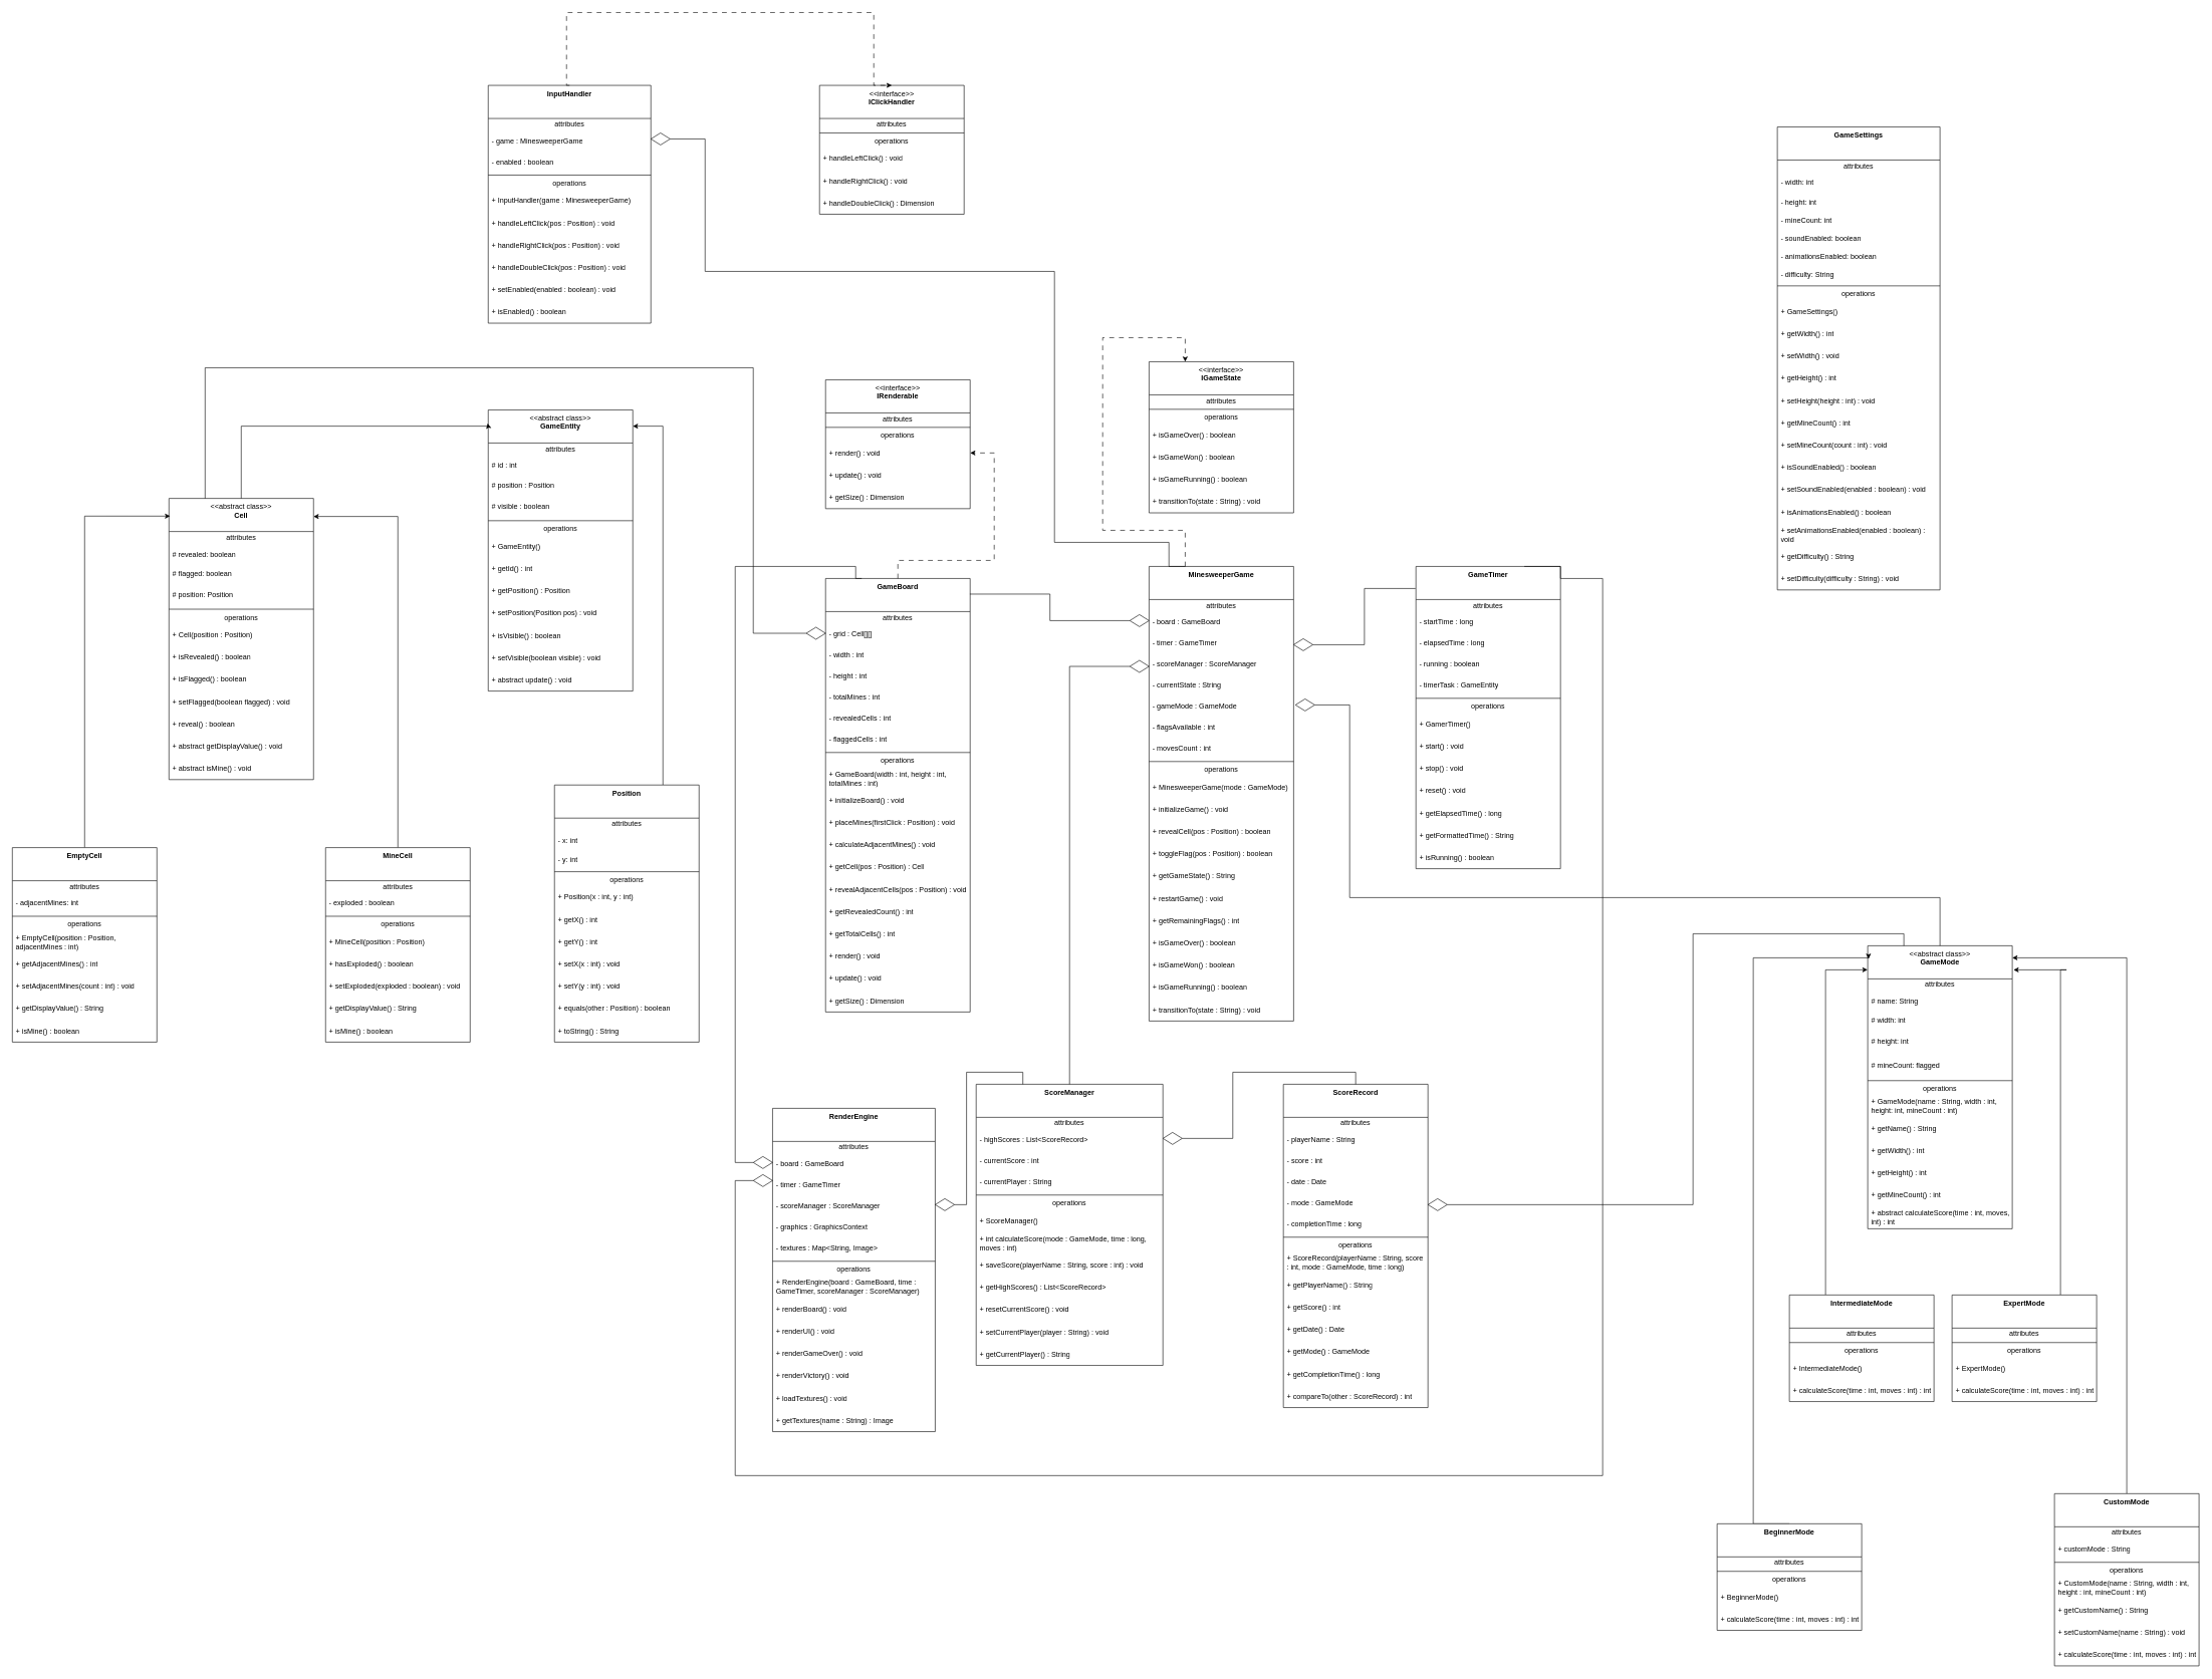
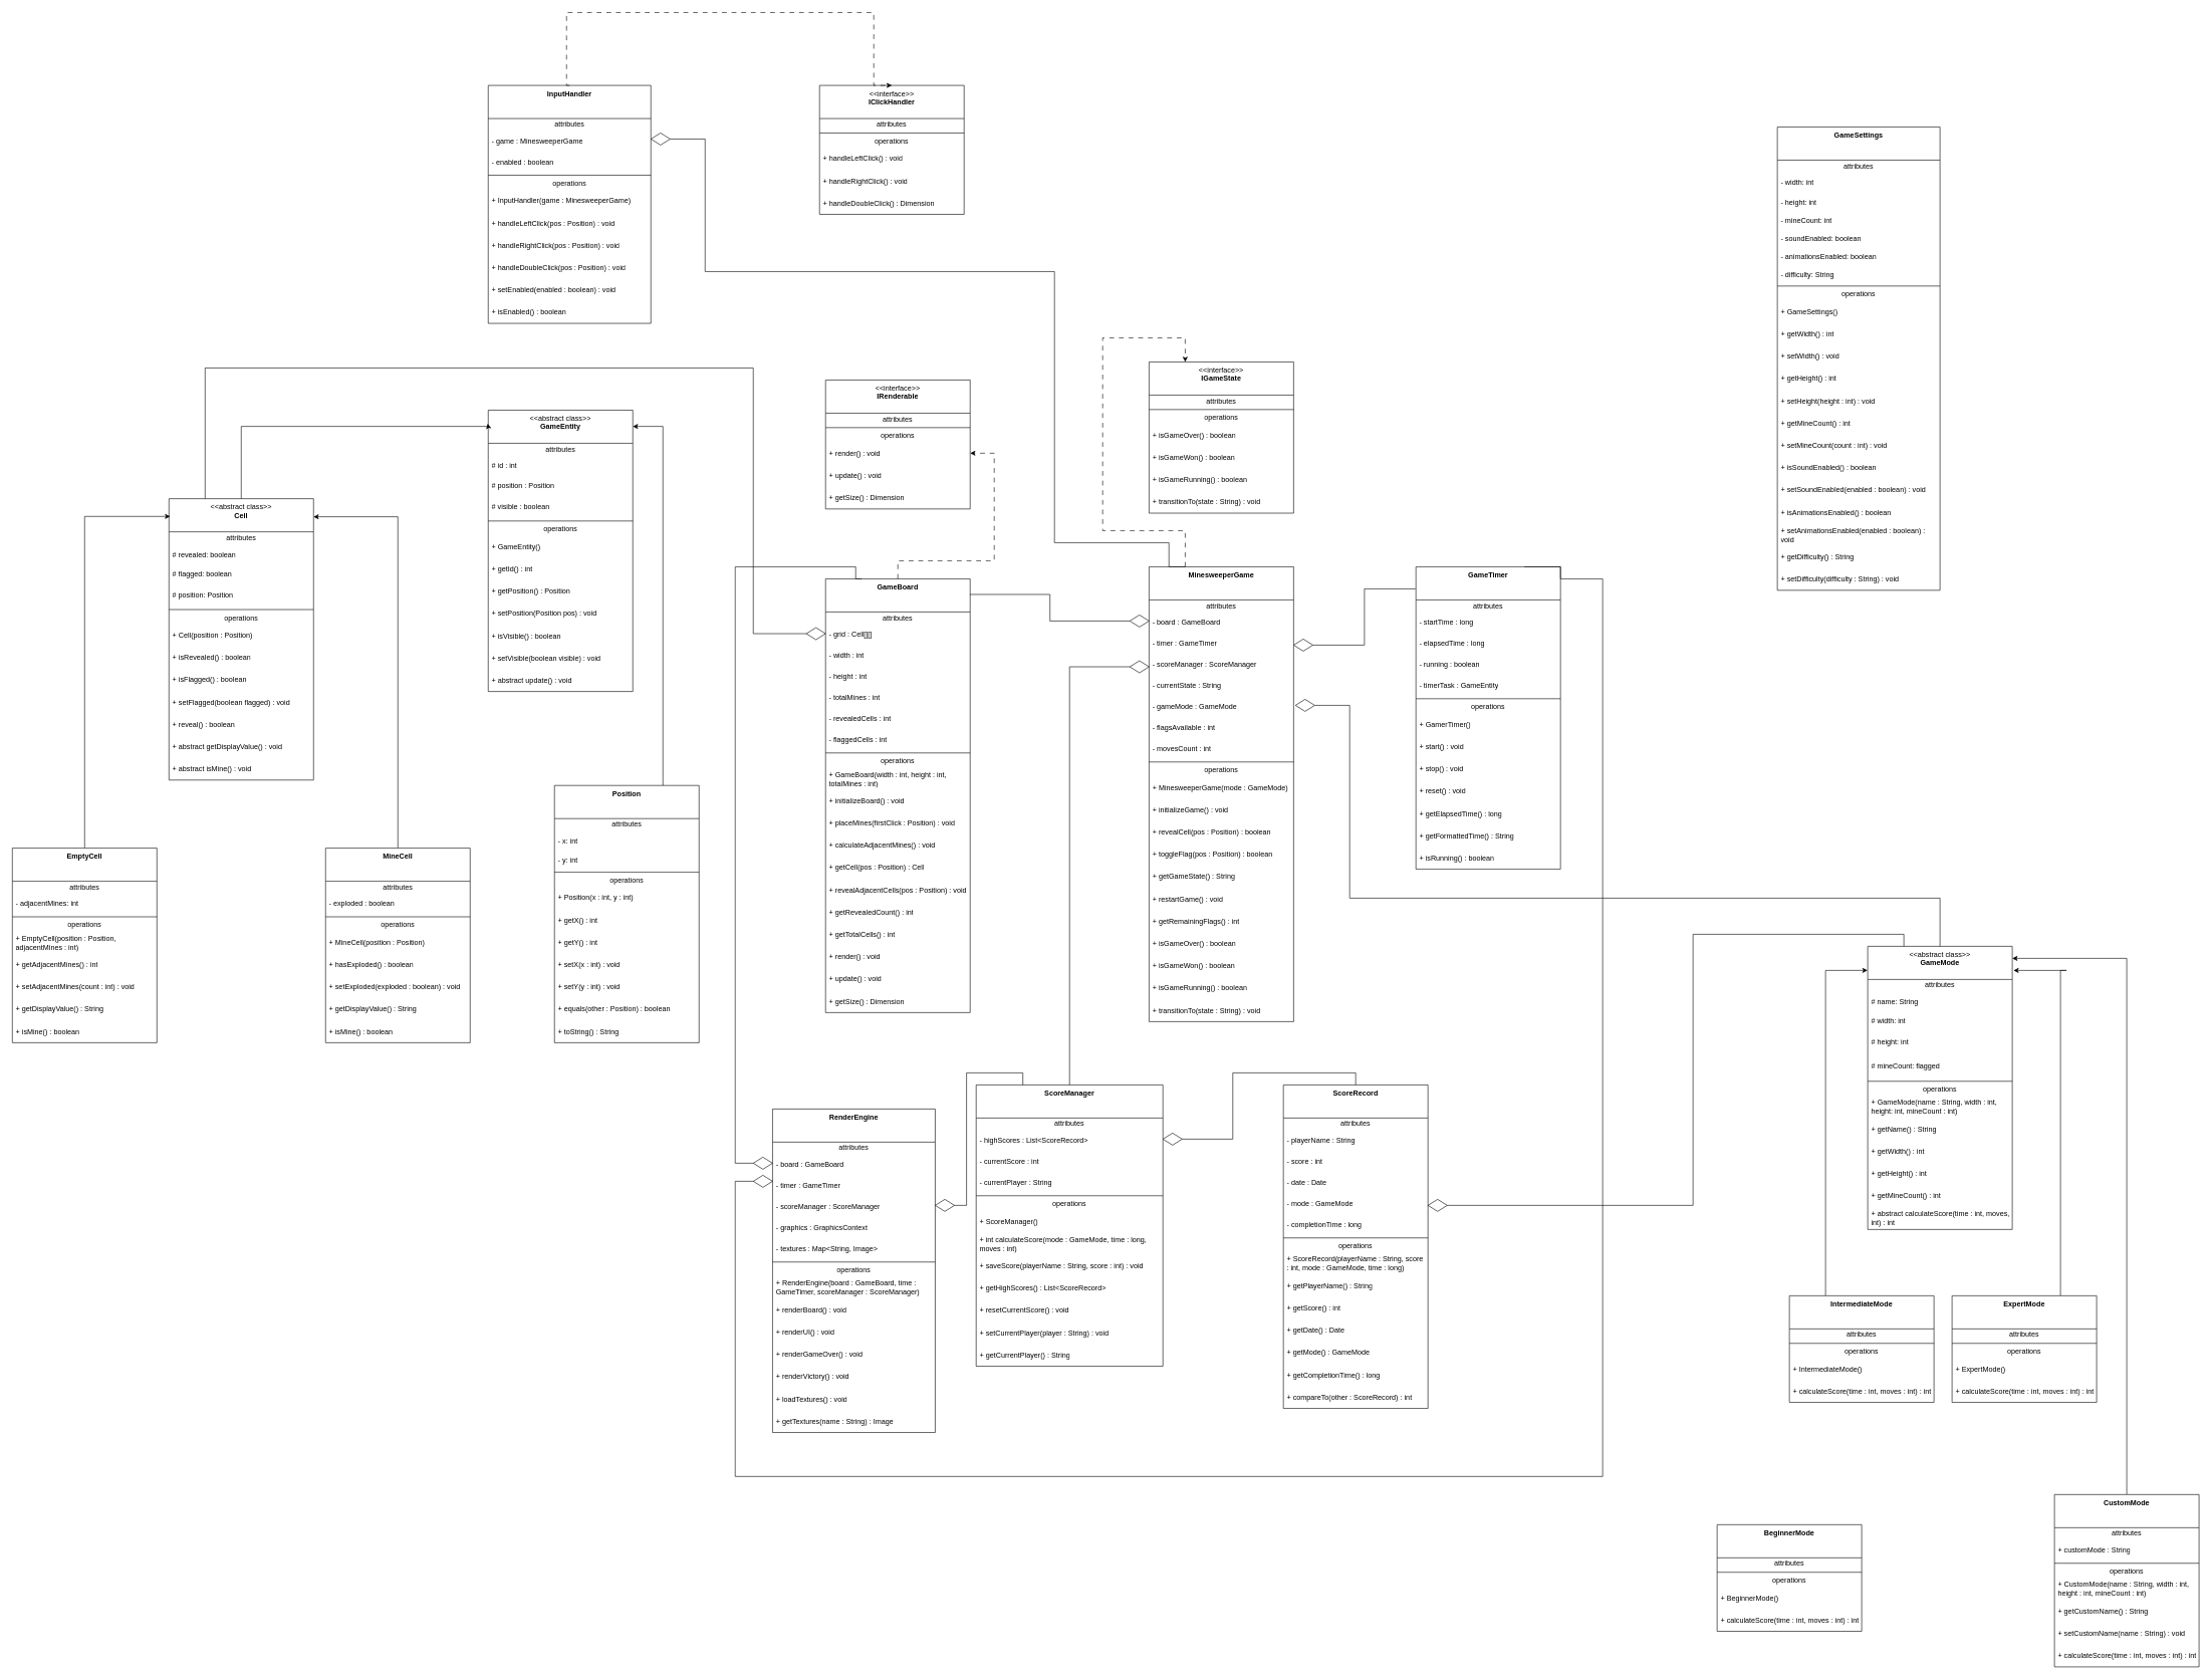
- <mxCell id="125" style="edgeStyle=orthogonalEdgeStyle;rounded=0;orthogonalLoop=1;jettySize=auto;html=1;exitX=0.5;exitY=0;exitDx=0;exitDy=0;entryX=0.006;entryY=0.046;entryDx=0;entryDy=0;entryPerimeter=0;" parent="1" source="126" target="52" edge="1"><mxGeometry relative="1" as="geometry"><Array as="points"><mxPoint x="2910" y="2530" /><mxPoint x="2910" y="1590" /><mxPoint x="3101" y="1590" /></Array></mxGeometry></mxCell>
